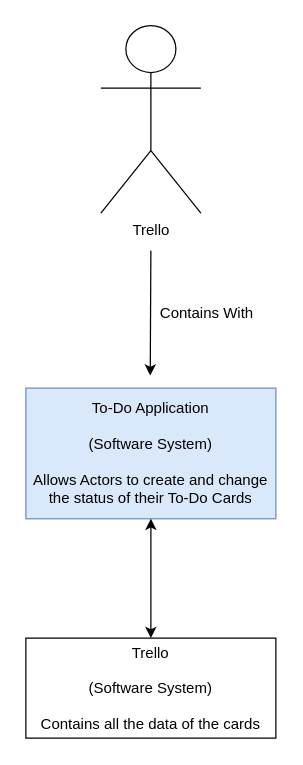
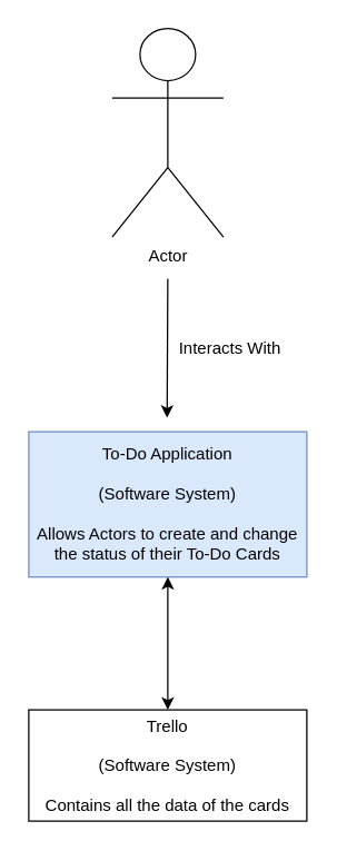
- <mxCell id="7" value="Trello" style="shape=umlActor;verticalLabelPosition=bottom;verticalAlign=top;html=1;outlineConnect=0;" parent="1" vertex="1"><mxGeometry x="80" y="20" width="80" height="150" as="geometry" /></mxCell>
+ <mxCell id="7" value="Actor" style="shape=umlActor;verticalLabelPosition=bottom;verticalAlign=top;html=1;outlineConnect=0;" parent="1" vertex="1"><mxGeometry x="80" y="20" width="80" height="150" as="geometry" /></mxCell>
- <mxCell id="4" value="Contains With" style="text;html=1;strokeColor=none;fillColor=none;align=center;verticalAlign=middle;whiteSpace=wrap;rounded=0;" parent="1" vertex="1"><mxGeometry x="120" y="240" width="90" height="20" as="geometry" /></mxCell>
+ <mxCell id="4" value="Interacts With" style="text;html=1;strokeColor=none;fillColor=none;align=center;verticalAlign=middle;whiteSpace=wrap;rounded=0;" parent="1" vertex="1"><mxGeometry x="120" y="240" width="90" height="20" as="geometry" /></mxCell>
